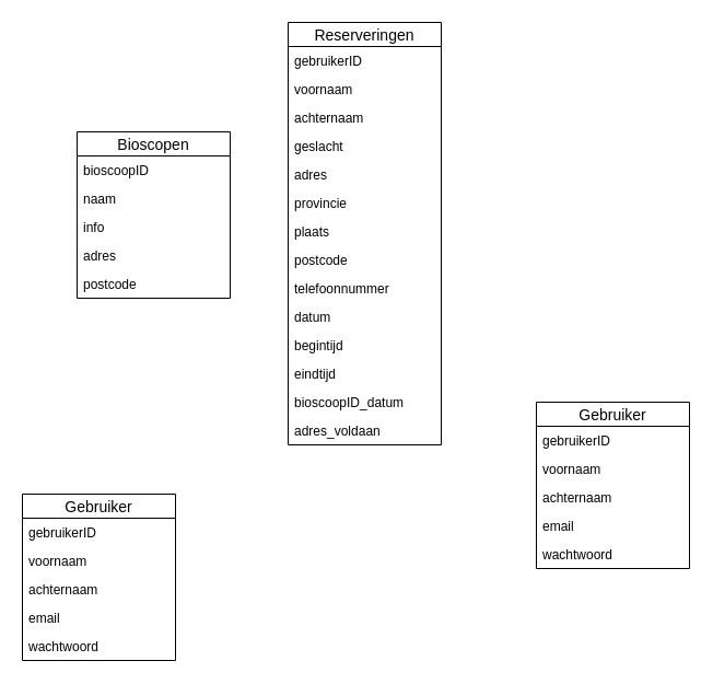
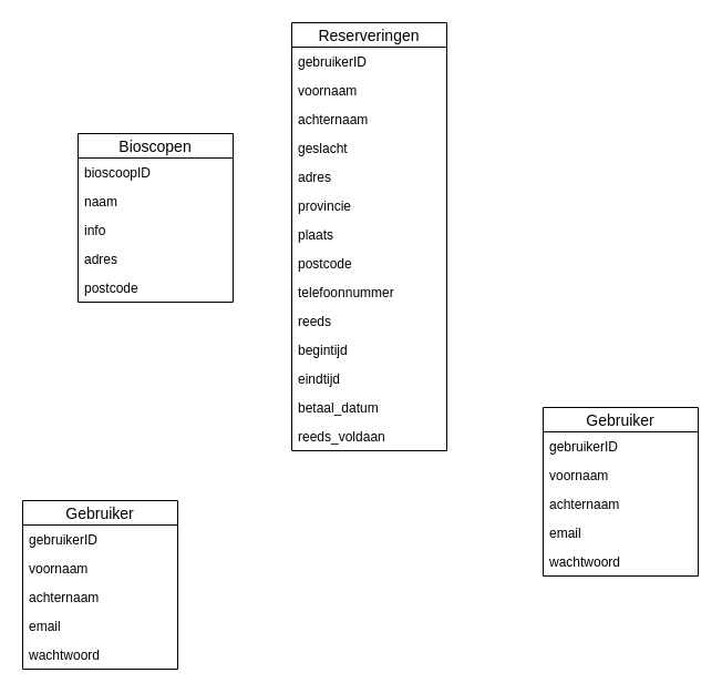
- <mxCell id="18" value="datum" style="text;strokeColor=none;fillColor=none;spacingLeft=4;spacingRight=4;overflow=hidden;rotatable=0;points=[[0,0.5],[1,0.5]];portConstraint=eastwest;fontSize=12;" vertex="1" parent="8"><mxGeometry y="256" width="140" height="26" as="geometry" /></mxCell>
+ <mxCell id="18" value="reeds" style="text;strokeColor=none;fillColor=none;spacingLeft=4;spacingRight=4;overflow=hidden;rotatable=0;points=[[0,0.5],[1,0.5]];portConstraint=eastwest;fontSize=12;" vertex="1" parent="8"><mxGeometry y="256" width="140" height="26" as="geometry" /></mxCell>
- <mxCell id="21" value="bioscoopID_datum" style="text;strokeColor=none;fillColor=none;spacingLeft=4;spacingRight=4;overflow=hidden;rotatable=0;points=[[0,0.5],[1,0.5]];portConstraint=eastwest;fontSize=12;" vertex="1" parent="8"><mxGeometry y="334" width="140" height="26" as="geometry" /></mxCell>
+ <mxCell id="21" value="betaal_datum" style="text;strokeColor=none;fillColor=none;spacingLeft=4;spacingRight=4;overflow=hidden;rotatable=0;points=[[0,0.5],[1,0.5]];portConstraint=eastwest;fontSize=12;" vertex="1" parent="8"><mxGeometry y="334" width="140" height="26" as="geometry" /></mxCell>
- <mxCell id="22" value="adres_voldaan" style="text;strokeColor=none;fillColor=none;spacingLeft=4;spacingRight=4;overflow=hidden;rotatable=0;points=[[0,0.5],[1,0.5]];portConstraint=eastwest;fontSize=12;" vertex="1" parent="8"><mxGeometry y="360" width="140" height="26" as="geometry" /></mxCell>
+ <mxCell id="22" value="reeds_voldaan" style="text;strokeColor=none;fillColor=none;spacingLeft=4;spacingRight=4;overflow=hidden;rotatable=0;points=[[0,0.5],[1,0.5]];portConstraint=eastwest;fontSize=12;" vertex="1" parent="8"><mxGeometry y="360" width="140" height="26" as="geometry" /></mxCell>
